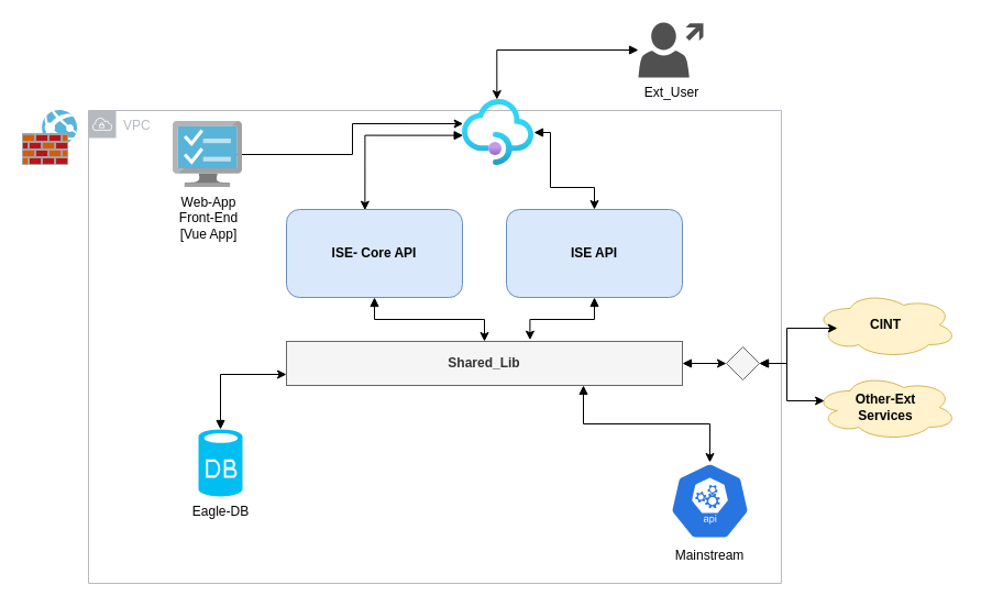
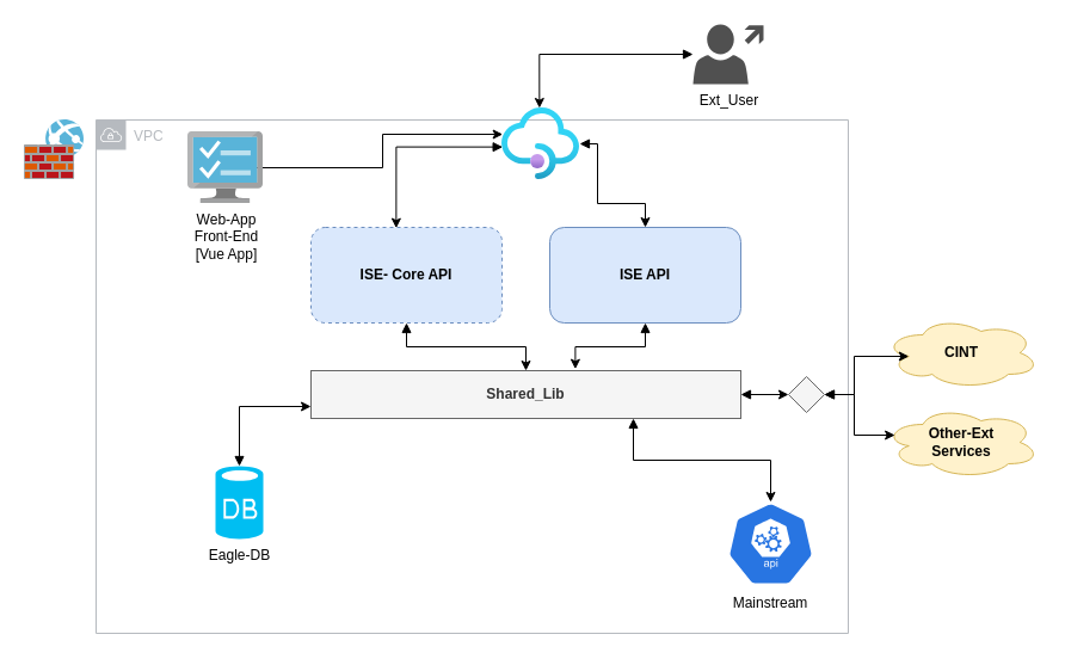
- <mxCell id="6" value="ISE- Core API" style="rounded=1;whiteSpace=wrap;html=1;fontStyle=1;fillColor=#dae8fc;strokeColor=#6c8ebf;" vertex="1" parent="1"><mxGeometry x="260" y="190" width="160" height="80" as="geometry" /></mxCell>
+ <mxCell id="6" value="ISE- Core API" style="rounded=1;whiteSpace=wrap;html=1;fontStyle=1;fillColor=#dae8fc;strokeColor=#6c8ebf;dashed=1;" vertex="1" parent="1"><mxGeometry x="260" y="190" width="160" height="80" as="geometry" /></mxCell>
